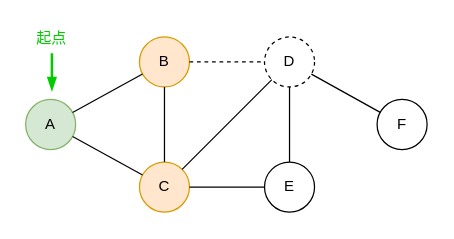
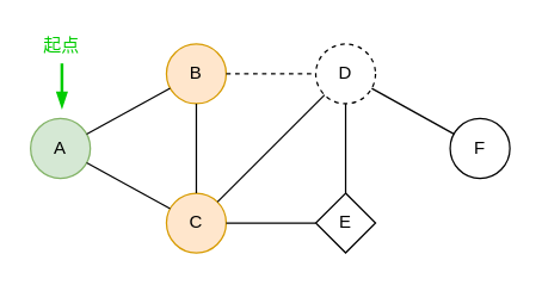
- <mxCell id="6" value="E" style="ellipse;whiteSpace=wrap;html=1;aspect=fixed;" vertex="1" parent="1"><mxGeometry x="211" y="129" width="40" height="40" as="geometry" /></mxCell>
+ <mxCell id="6" value="E" style="rhombus;whiteSpace=wrap;html=1;aspect=fixed;" vertex="1" parent="1"><mxGeometry x="211" y="129" width="40" height="40" as="geometry" /></mxCell>
